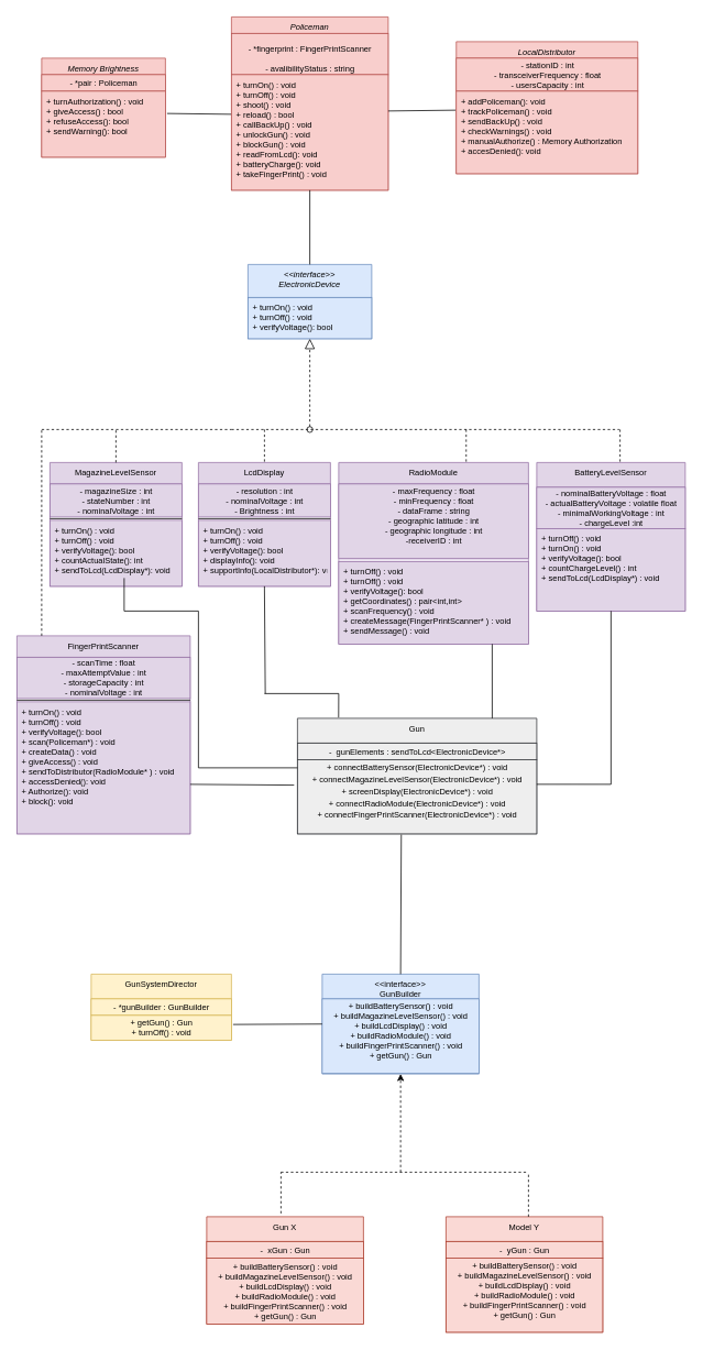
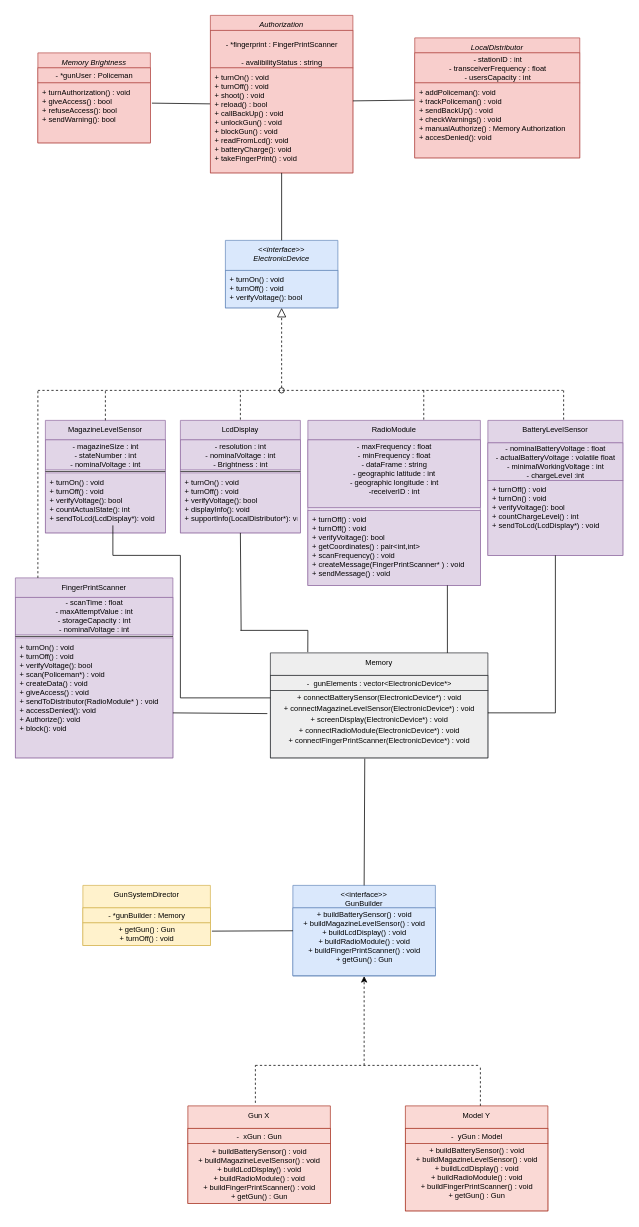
- <mxCell id="59" value="Policeman" style="swimlane;fontStyle=2;align=center;verticalAlign=top;childLayout=stackLayout;horizontal=1;startSize=20;horizontalStack=0;resizeParent=1;resizeLast=0;collapsible=1;marginBottom=0;rounded=0;shadow=0;strokeWidth=1;fontSize=10;fillColor=#f8cecc;strokeColor=#b85450;" parent="1" vertex="1"><mxGeometry x="280" y="20" width="190" height="210" as="geometry"><mxRectangle x="230" y="140" width="160" height="26" as="alternateBounds" /></mxGeometry></mxCell>
+ <mxCell id="59" value="Authorization" style="swimlane;fontStyle=2;align=center;verticalAlign=top;childLayout=stackLayout;horizontal=1;startSize=20;horizontalStack=0;resizeParent=1;resizeLast=0;collapsible=1;marginBottom=0;rounded=0;shadow=0;strokeWidth=1;fontSize=10;fillColor=#f8cecc;strokeColor=#b85450;" parent="1" vertex="1"><mxGeometry x="280" y="20" width="190" height="210" as="geometry"><mxRectangle x="230" y="140" width="160" height="26" as="alternateBounds" /></mxGeometry></mxCell>
- <mxCell id="53" value="&lt;div&gt;- *pair : Policeman&lt;br&gt;&lt;/div&gt;" style="text;html=1;align=center;verticalAlign=middle;resizable=0;points=[];autosize=1;fontSize=10;fillColor=#f8cecc;strokeColor=#b85450;" parent="52" vertex="1"><mxGeometry y="20" width="150" height="20" as="geometry" /></mxCell>
+ <mxCell id="53" value="&lt;div&gt;- *gunUser : Policeman&lt;br&gt;&lt;/div&gt;" style="text;html=1;align=center;verticalAlign=middle;resizable=0;points=[];autosize=1;fontSize=10;fillColor=#f8cecc;strokeColor=#b85450;" parent="52" vertex="1"><mxGeometry y="20" width="150" height="20" as="geometry" /></mxCell>
- <mxCell id="31" value="Gun" style="swimlane;fontStyle=0;align=center;verticalAlign=top;childLayout=stackLayout;horizontal=1;startSize=30;horizontalStack=0;resizeParent=1;resizeLast=0;collapsible=1;marginBottom=0;rounded=0;shadow=0;strokeWidth=1;fontSize=10;fillColor=#eeeeee;strokeColor=#36393d;" parent="1" vertex="1"><mxGeometry x="360" y="870" width="290" height="140" as="geometry"><mxRectangle x="130" y="380" width="160" height="26" as="alternateBounds" /></mxGeometry></mxCell>
+ <mxCell id="31" value="Memory" style="swimlane;fontStyle=0;align=center;verticalAlign=top;childLayout=stackLayout;horizontal=1;startSize=30;horizontalStack=0;resizeParent=1;resizeLast=0;collapsible=1;marginBottom=0;rounded=0;shadow=0;strokeWidth=1;fontSize=10;fillColor=#eeeeee;strokeColor=#36393d;" parent="1" vertex="1"><mxGeometry x="360" y="870" width="290" height="140" as="geometry"><mxRectangle x="130" y="380" width="160" height="26" as="alternateBounds" /></mxGeometry></mxCell>
- <mxCell id="33" value="&lt;font style=&quot;font-size: 10px&quot;&gt;-&amp;nbsp; gunElements :&lt;/font&gt;&lt;font style=&quot;font-size: 10px&quot;&gt;&lt;font style=&quot;font-size: 10px&quot;&gt; sendToLcd&amp;lt;ElectronicDevice*&amp;gt; &lt;/font&gt;&lt;/font&gt;" style="text;html=1;align=center;verticalAlign=middle;resizable=0;points=[];autosize=1;fillColor=#eeeeee;strokeColor=#36393d;" parent="31" vertex="1"><mxGeometry y="30" width="290" height="20" as="geometry" /></mxCell>
+ <mxCell id="33" value="&lt;font style=&quot;font-size: 10px&quot;&gt;-&amp;nbsp; gunElements :&lt;/font&gt;&lt;font style=&quot;font-size: 10px&quot;&gt;&lt;font style=&quot;font-size: 10px&quot;&gt; vector&amp;lt;ElectronicDevice*&amp;gt; &lt;/font&gt;&lt;/font&gt;" style="text;html=1;align=center;verticalAlign=middle;resizable=0;points=[];autosize=1;fillColor=#eeeeee;strokeColor=#36393d;" parent="31" vertex="1"><mxGeometry y="30" width="290" height="20" as="geometry" /></mxCell>
- <mxCell id="47" value="- *gunBuilder : GunBuilder" style="text;html=1;align=center;verticalAlign=middle;resizable=0;points=[];autosize=1;fontSize=10;fillColor=#fff2cc;strokeColor=#d6b656;" parent="46" vertex="1"><mxGeometry y="30" width="170" height="20" as="geometry" /></mxCell>
+ <mxCell id="47" value="- *gunBuilder : Memory" style="text;html=1;align=center;verticalAlign=middle;resizable=0;points=[];autosize=1;fontSize=10;fillColor=#fff2cc;strokeColor=#d6b656;" parent="46" vertex="1"><mxGeometry y="30" width="170" height="20" as="geometry" /></mxCell>
- <mxCell id="43" value="-&amp;nbsp; yGun : Gun" style="text;html=1;align=center;verticalAlign=middle;resizable=0;points=[];autosize=1;fontSize=10;fillColor=#fad9d5;strokeColor=#ae4132;" parent="42" vertex="1"><mxGeometry y="30" width="190" height="20" as="geometry" /></mxCell>
+ <mxCell id="43" value="-&amp;nbsp; yGun : Model" style="text;html=1;align=center;verticalAlign=middle;resizable=0;points=[];autosize=1;fontSize=10;fillColor=#fad9d5;strokeColor=#ae4132;" parent="42" vertex="1"><mxGeometry y="30" width="190" height="20" as="geometry" /></mxCell>
